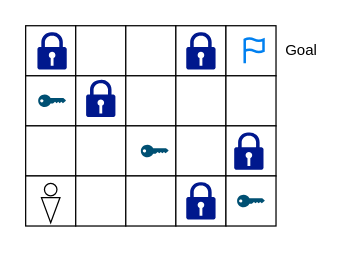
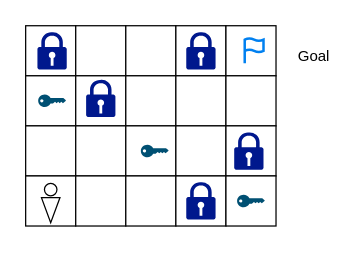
- <mxCell id="28" value="Goal" style="text;html=1;align=center;verticalAlign=middle;resizable=0;points=[];autosize=1;" vertex="1" parent="1"><mxGeometry x="220" y="30" width="40" height="20" as="geometry" /></mxCell>
+ <mxCell id="28" value="Goal" style="text;html=1;align=center;verticalAlign=middle;resizable=0;points=[];autosize=1;" vertex="1" parent="1"><mxGeometry x="230" y="35" width="40" height="20" as="geometry" /></mxCell>
